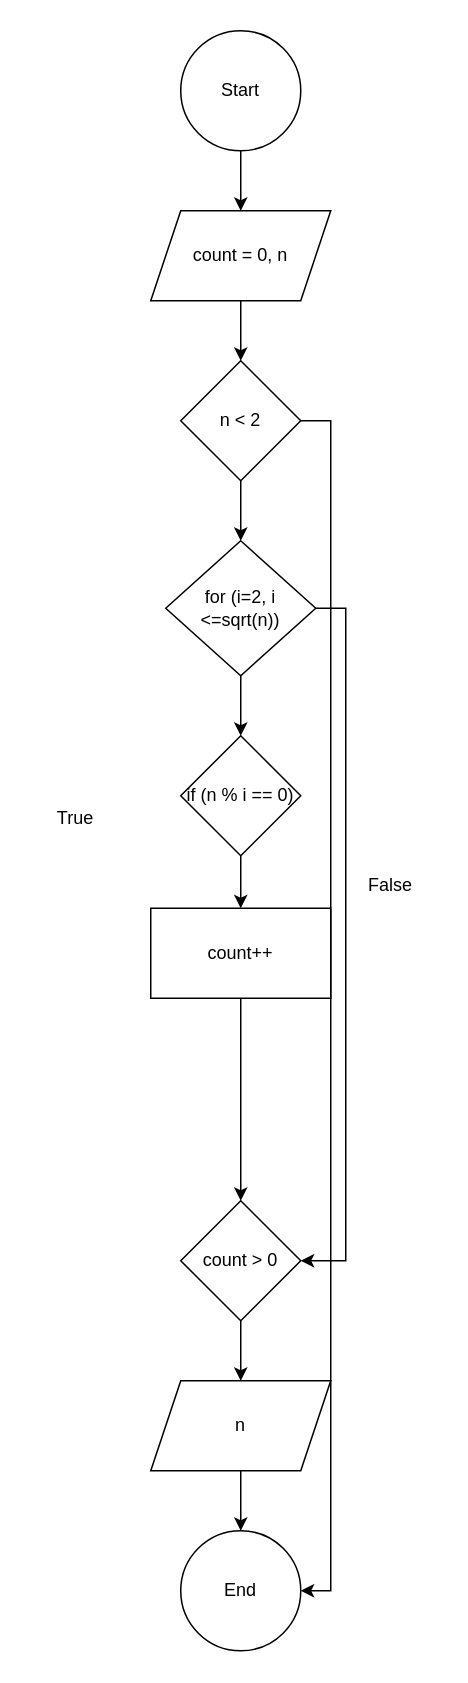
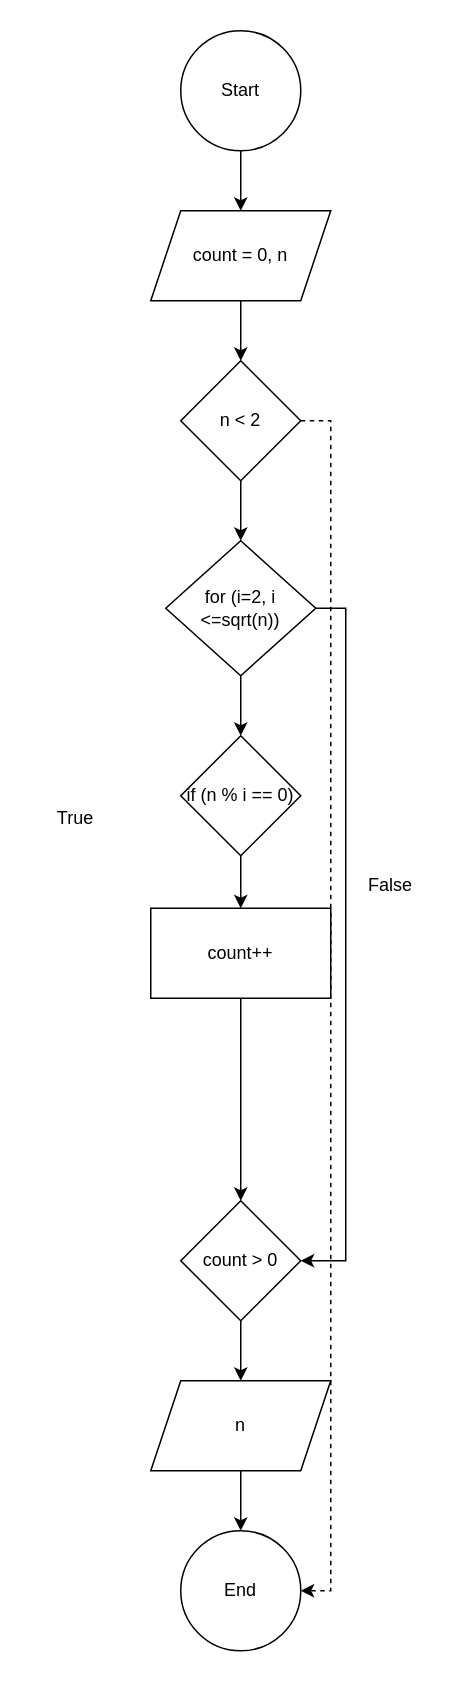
- <mxCell id="17" style="edgeStyle=orthogonalEdgeStyle;rounded=0;orthogonalLoop=1;jettySize=auto;html=1;exitX=1;exitY=0.5;exitDx=0;exitDy=0;entryX=1;entryY=0.5;entryDx=0;entryDy=0;" edge="1" parent="1" source="18" target="4"><mxGeometry relative="1" as="geometry"><mxPoint x="270" y="1040" as="targetPoint" /></mxGeometry></mxCell>
+ <mxCell id="17" style="edgeStyle=orthogonalEdgeStyle;rounded=0;orthogonalLoop=1;jettySize=auto;html=1;exitX=1;exitY=0.5;exitDx=0;exitDy=0;entryX=1;entryY=0.5;entryDx=0;entryDy=0;dashed=1;" edge="1" parent="1" source="18" target="4"><mxGeometry relative="1" as="geometry"><mxPoint x="270" y="1040" as="targetPoint" /></mxGeometry></mxCell>
